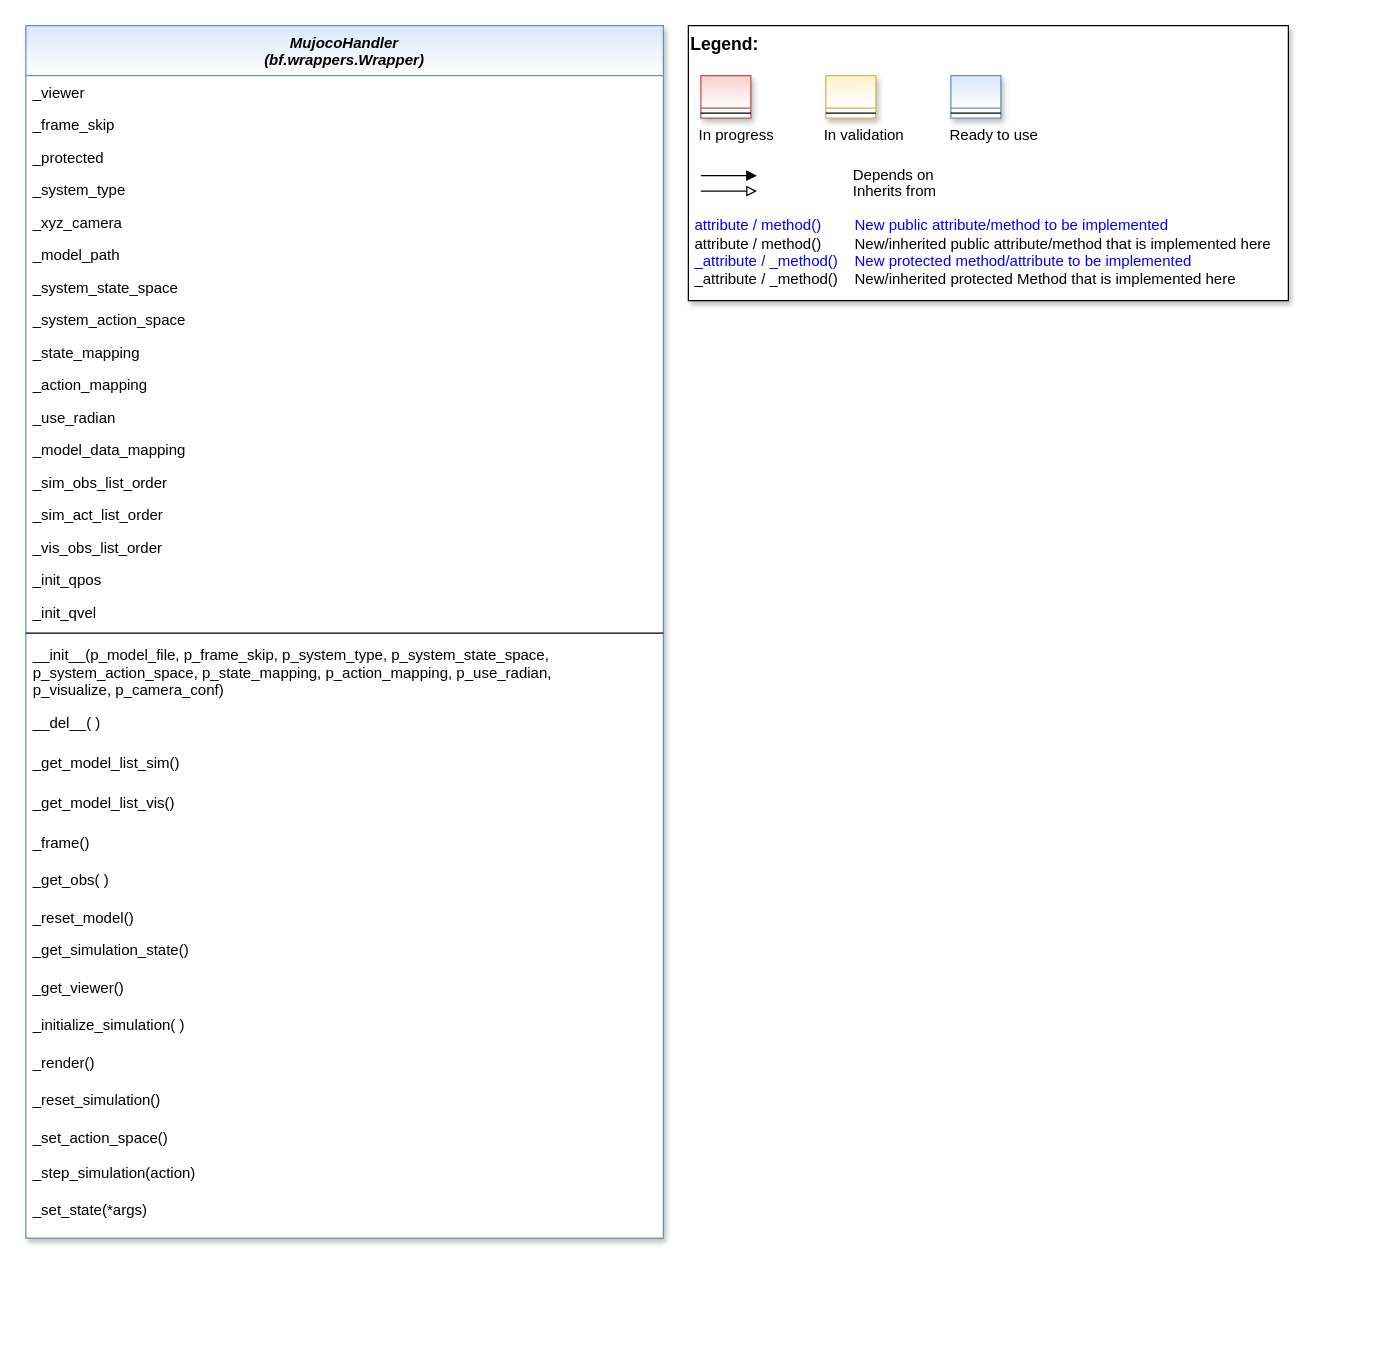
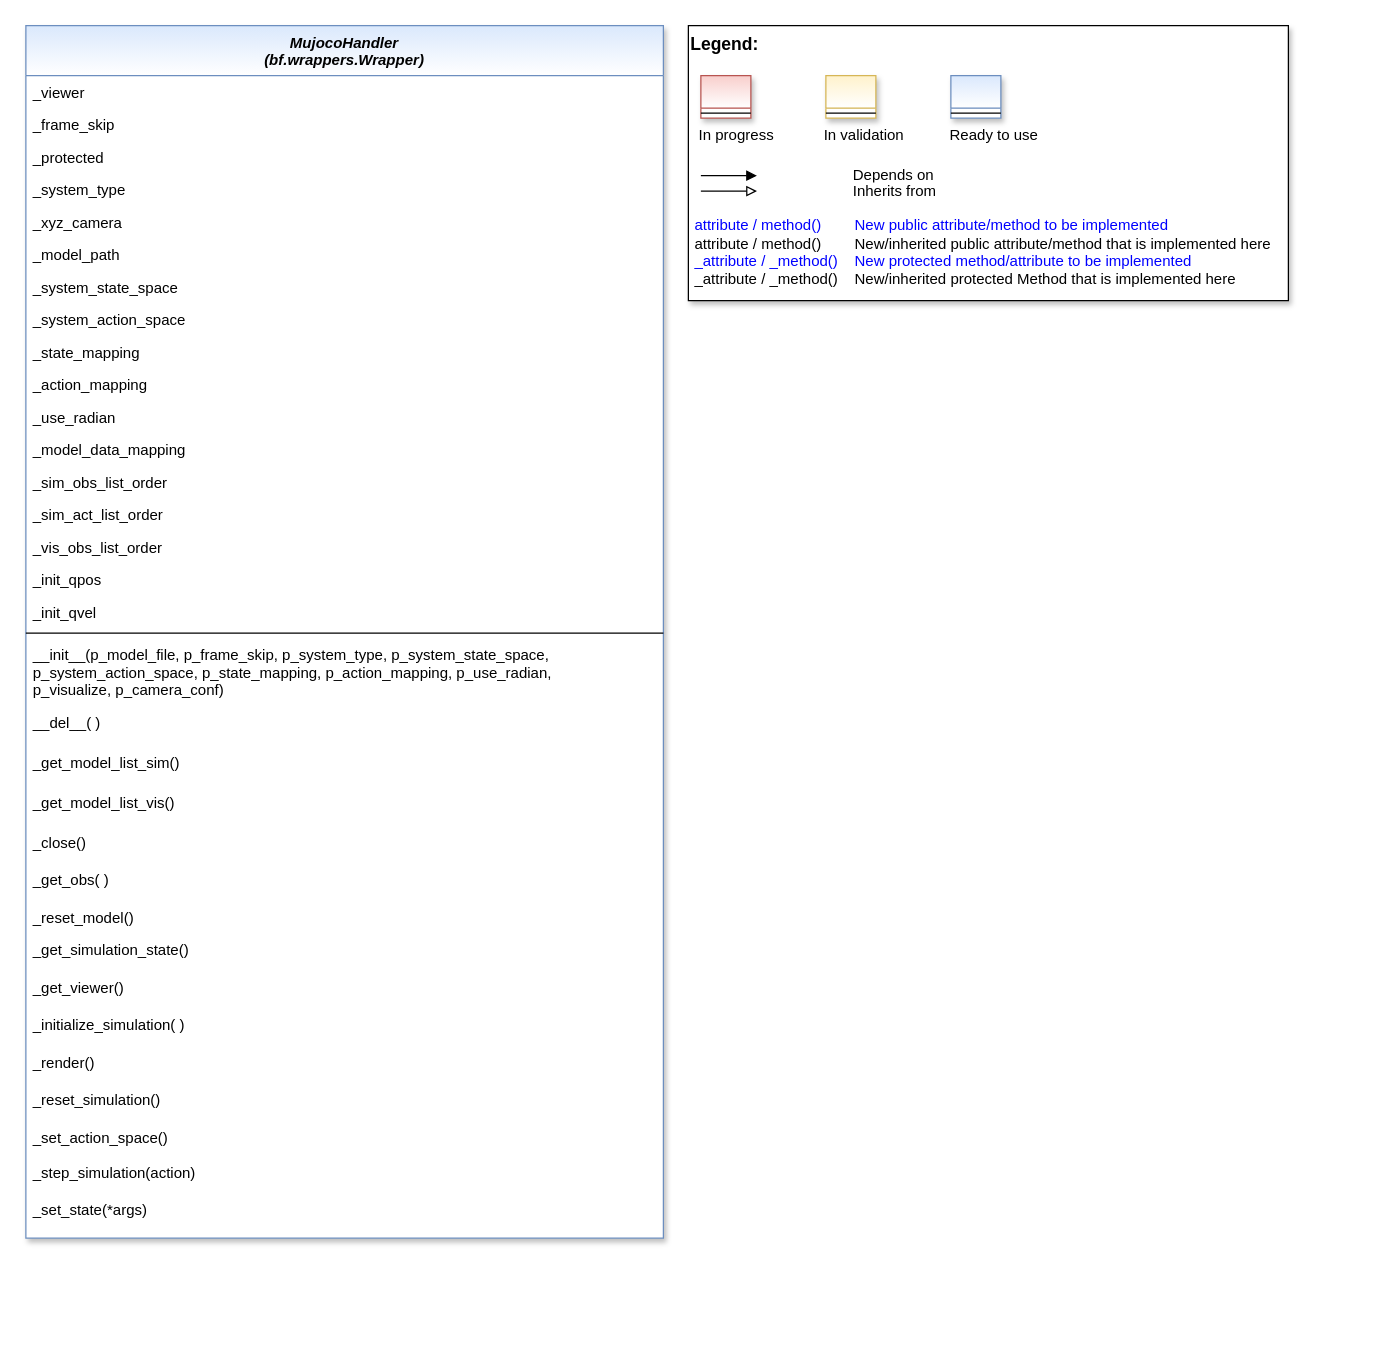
- <mxCell id="35" value="_frame()" style="text;align=left;verticalAlign=top;spacingLeft=4;spacingRight=4;overflow=hidden;rotatable=0;points=[[0,0.5],[1,0.5]];portConstraint=eastwest;" parent="12" vertex="1"><mxGeometry y="640" width="510" height="30" as="geometry" /></mxCell>
+ <mxCell id="35" value="_close()" style="text;align=left;verticalAlign=top;spacingLeft=4;spacingRight=4;overflow=hidden;rotatable=0;points=[[0,0.5],[1,0.5]];portConstraint=eastwest;" parent="12" vertex="1"><mxGeometry y="640" width="510" height="30" as="geometry" /></mxCell>
